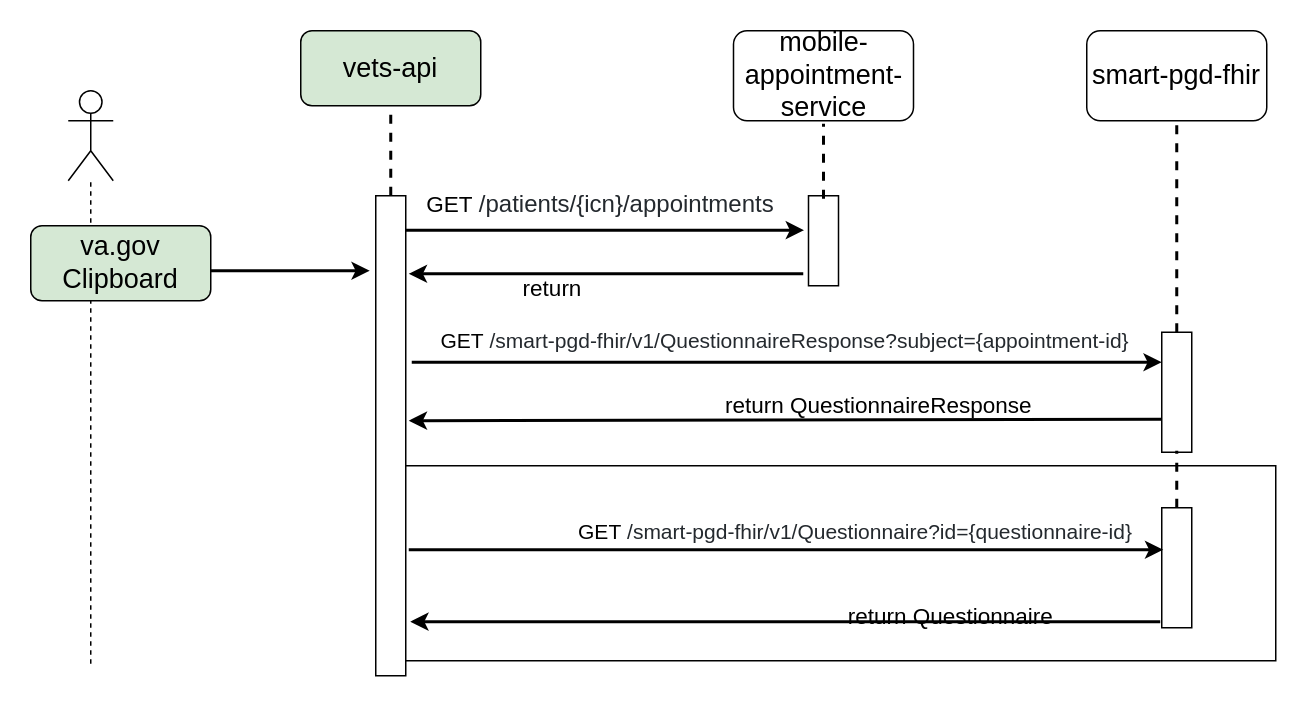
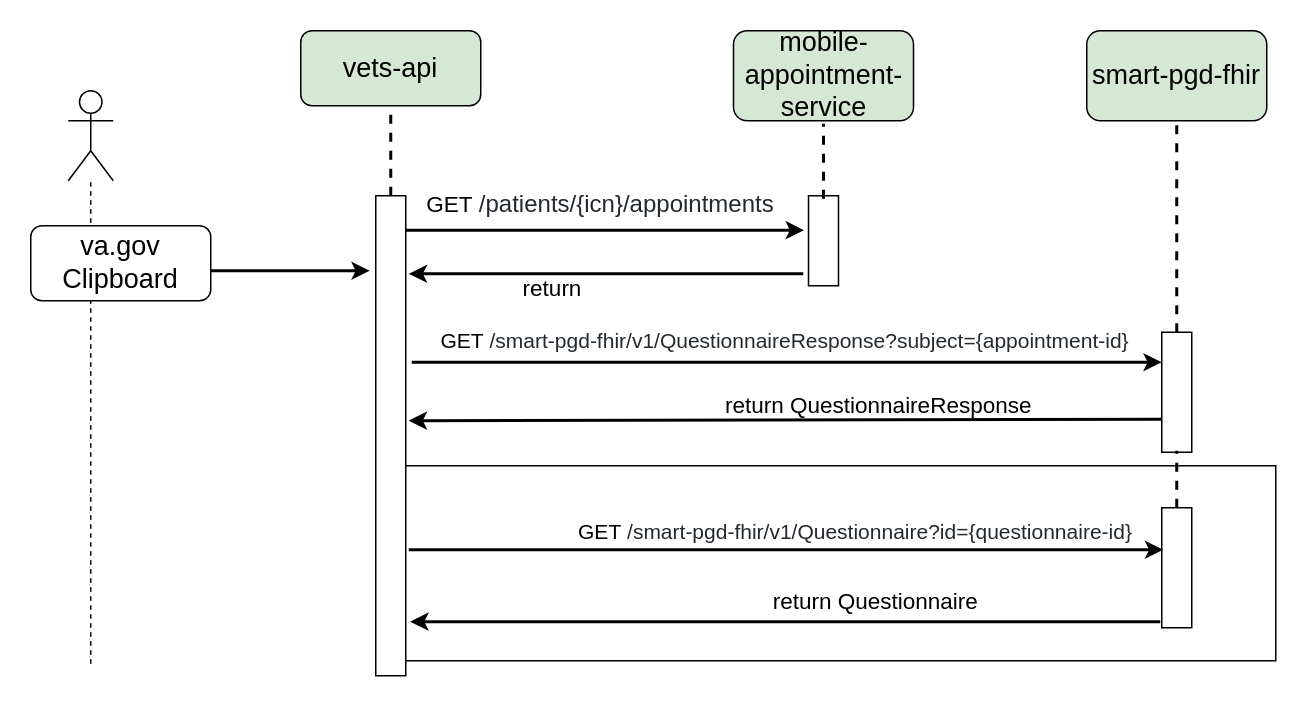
- <mxCell id="14" value="&lt;font style=&quot;font-size: 18px&quot;&gt;mobile-appointment-service&lt;/font&gt;" style="rounded=1;whiteSpace=wrap;html=1;strokeColor=#000000;fillColor=#ffffff;" parent="1" vertex="1"><mxGeometry x="488.5" y="20" width="120" height="60" as="geometry" /></mxCell>
+ <mxCell id="14" value="&lt;font style=&quot;font-size: 18px&quot;&gt;mobile-appointment-service&lt;/font&gt;" style="rounded=1;whiteSpace=wrap;html=1;strokeColor=#000000;fillColor=#d5e8d4;" parent="1" vertex="1"><mxGeometry x="488.5" y="20" width="120" height="60" as="geometry" /></mxCell>
- <mxCell id="20" value="&lt;font style=&quot;font-size: 18px&quot;&gt;smart-pgd-fhir&lt;/font&gt;" style="rounded=1;whiteSpace=wrap;html=1;strokeColor=#000000;fillColor=#ffffff;" parent="1" vertex="1"><mxGeometry x="724" y="20" width="120" height="60" as="geometry" /></mxCell>
+ <mxCell id="20" value="&lt;font style=&quot;font-size: 18px&quot;&gt;smart-pgd-fhir&lt;/font&gt;" style="rounded=1;whiteSpace=wrap;html=1;strokeColor=#000000;fillColor=#d5e8d4;" parent="1" vertex="1"><mxGeometry x="724" y="20" width="120" height="60" as="geometry" /></mxCell>
- <mxCell id="7" value="&lt;font style=&quot;font-size: 18px&quot;&gt;va.gov Clipboard&lt;/font&gt;" style="rounded=1;whiteSpace=wrap;html=1;strokeColor=#000000;fillColor=#d5e8d4;" parent="1" vertex="1"><mxGeometry y="150" width="120" height="50" as="geometry" x="20" /></mxCell>
+ <mxCell id="7" value="&lt;font style=&quot;font-size: 18px&quot;&gt;va.gov Clipboard&lt;/font&gt;" style="rounded=1;whiteSpace=wrap;html=1;strokeColor=#000000;fillColor=#ffffff;" parent="1" vertex="1"><mxGeometry y="150" width="120" height="50" as="geometry" x="20" /></mxCell>
- <mxCell id="29" value="return Questionnaire" style="text;html=1;strokeColor=none;fillColor=none;align=center;verticalAlign=middle;whiteSpace=wrap;rounded=0;fontSize=15;" parent="1" vertex="1"><mxGeometry x="538.5" y="400" width="189" height="20" as="geometry" /></mxCell>
+ <mxCell id="29" value="return Questionnaire" style="text;html=1;strokeColor=none;fillColor=none;align=center;verticalAlign=middle;whiteSpace=wrap;rounded=0;fontSize=15;" parent="1" vertex="1"><mxGeometry x="488.5" y="390" width="189" height="20" as="geometry" /></mxCell>
